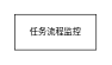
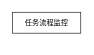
- <mxCell id="2" value="任务流程监控" style="rounded=0;whiteSpace=wrap;html=1;" vertex="1" parent="1"><mxGeometry x="20" y="20" width="114" height="50" as="geometry" /></mxCell>
+ <mxCell id="2" value="任务流程监控" style="rounded=0;whiteSpace=wrap;html=1;" vertex="1" parent="1"><mxGeometry x="20" y="20" width="114" height="35" as="geometry" /></mxCell>
